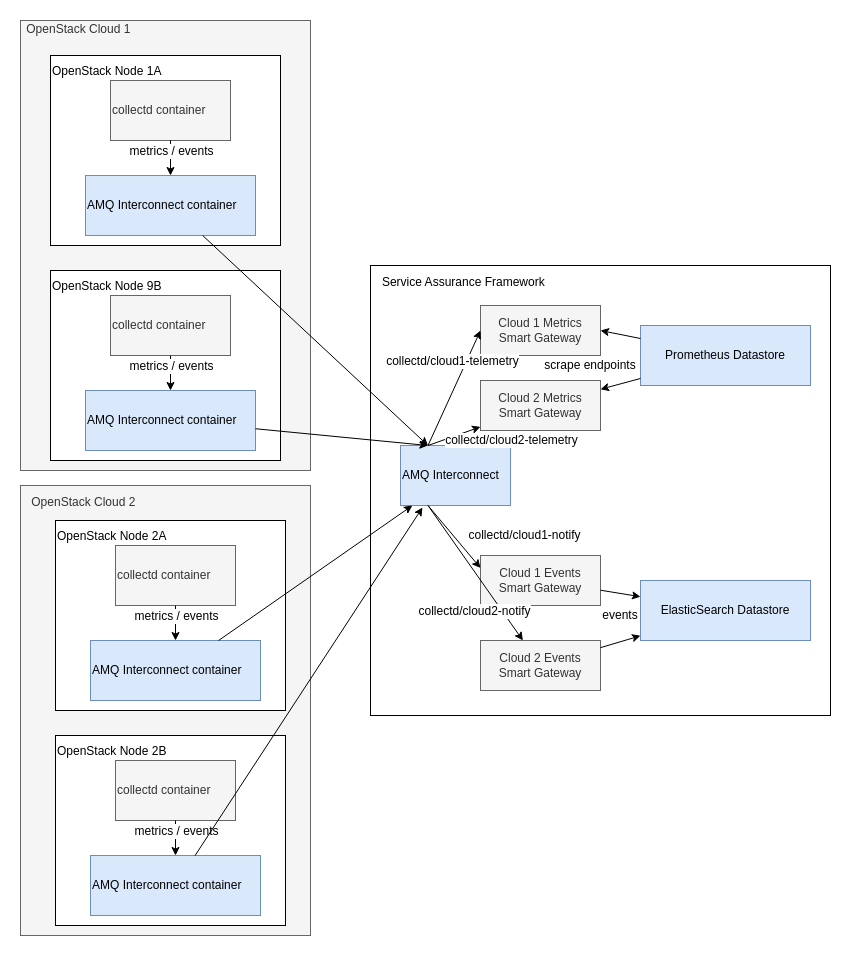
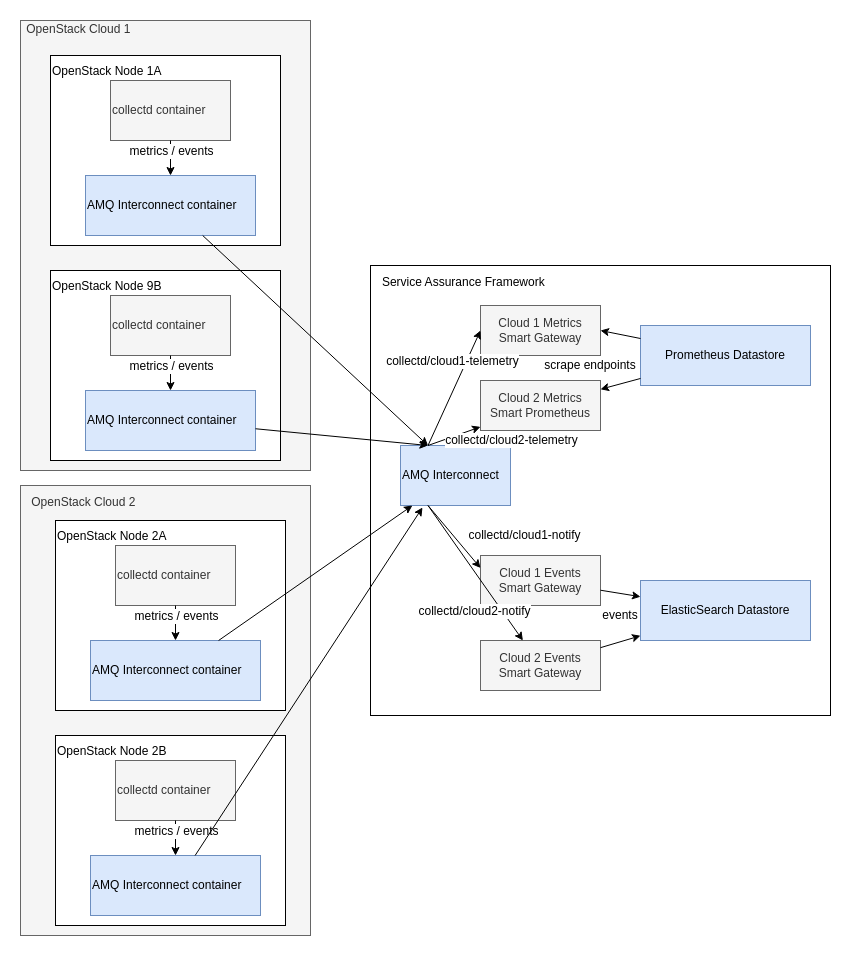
- <mxCell id="34" value="Cloud 2 Metrics&lt;br&gt;Smart Gateway" style="rounded=0;whiteSpace=wrap;html=1;align=center;fillColor=#f5f5f5;strokeColor=#666666;fontColor=#333333;" vertex="1" parent="1"><mxGeometry x="480" y="380" width="120" height="50" as="geometry" /></mxCell>
+ <mxCell id="34" value="Cloud 2 Metrics&lt;br&gt;Smart Prometheus" style="rounded=0;whiteSpace=wrap;html=1;align=center;fillColor=#f5f5f5;strokeColor=#666666;fontColor=#333333;" vertex="1" parent="1"><mxGeometry x="480" y="380" width="120" height="50" as="geometry" /></mxCell>
